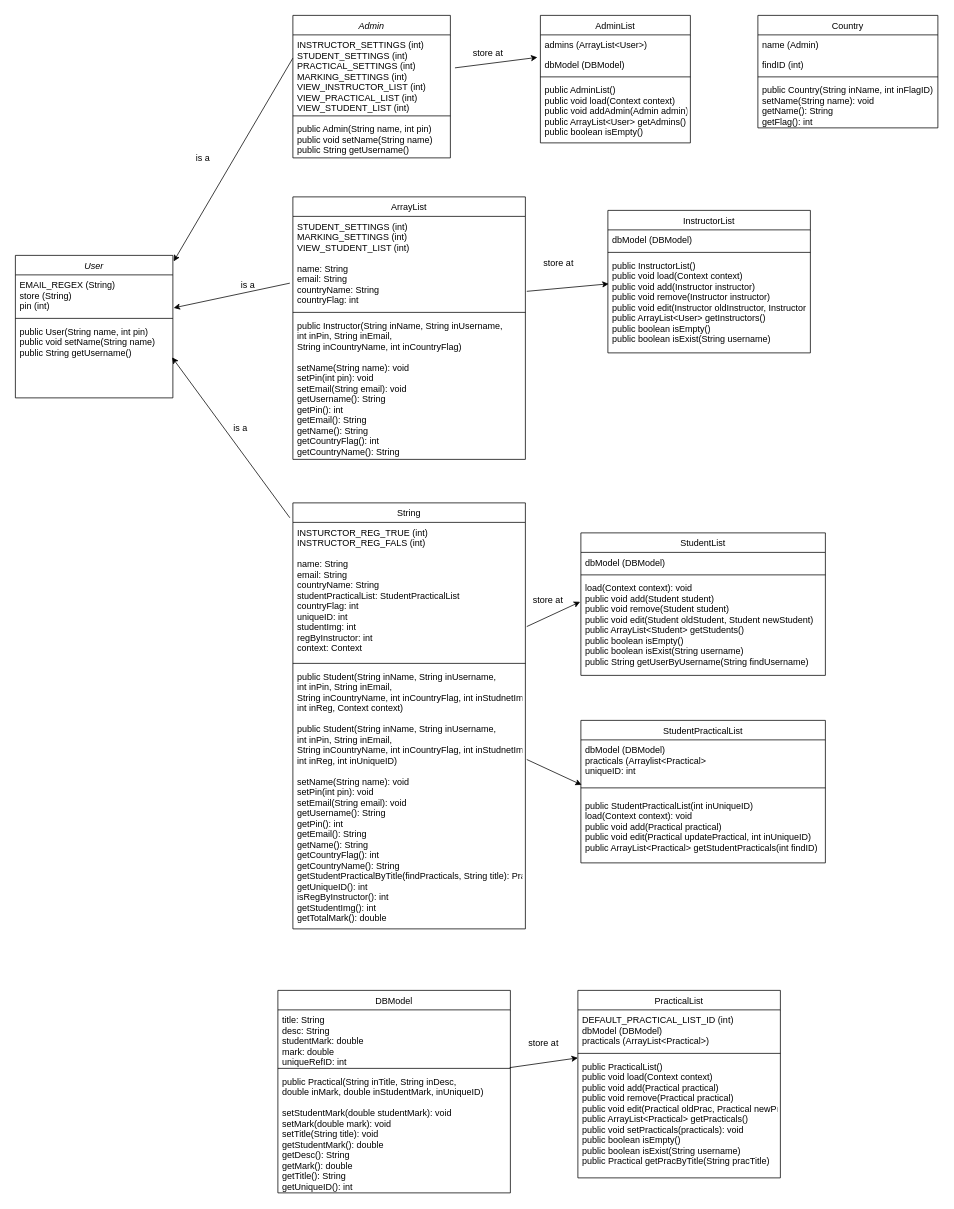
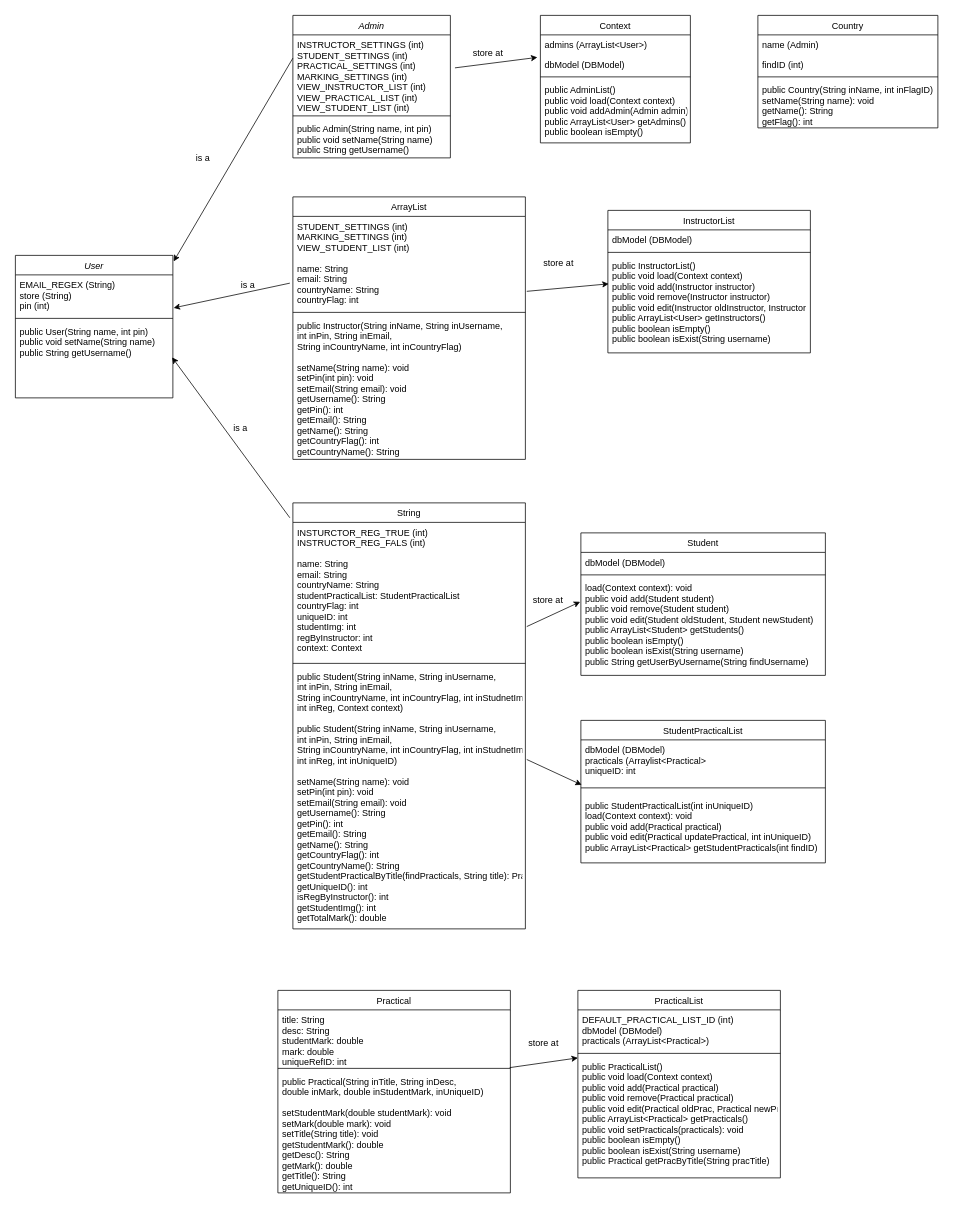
- <mxCell id="15" value="AdminList" style="swimlane;fontStyle=0;align=center;verticalAlign=top;childLayout=stackLayout;horizontal=1;startSize=26;horizontalStack=0;resizeParent=1;resizeLast=0;collapsible=1;marginBottom=0;rounded=0;shadow=0;strokeWidth=1;" parent="1" vertex="1"><mxGeometry x="720" y="20" width="200" height="170" as="geometry"><mxRectangle x="550" y="140" width="160" height="26" as="alternateBounds" /></mxGeometry></mxCell>
+ <mxCell id="15" value="Context" style="swimlane;fontStyle=0;align=center;verticalAlign=top;childLayout=stackLayout;horizontal=1;startSize=26;horizontalStack=0;resizeParent=1;resizeLast=0;collapsible=1;marginBottom=0;rounded=0;shadow=0;strokeWidth=1;" parent="1" vertex="1"><mxGeometry x="720" y="20" width="200" height="170" as="geometry"><mxRectangle x="550" y="140" width="160" height="26" as="alternateBounds" /></mxGeometry></mxCell>
- <mxCell id="42" value="StudentList" style="swimlane;fontStyle=0;align=center;verticalAlign=top;childLayout=stackLayout;horizontal=1;startSize=26;horizontalStack=0;resizeParent=1;resizeLast=0;collapsible=1;marginBottom=0;rounded=0;shadow=0;strokeWidth=1;" vertex="1" parent="1"><mxGeometry x="774" y="710" width="326" height="190" as="geometry"><mxRectangle x="550" y="140" width="160" height="26" as="alternateBounds" /></mxGeometry></mxCell>
+ <mxCell id="42" value="Student" style="swimlane;fontStyle=0;align=center;verticalAlign=top;childLayout=stackLayout;horizontal=1;startSize=26;horizontalStack=0;resizeParent=1;resizeLast=0;collapsible=1;marginBottom=0;rounded=0;shadow=0;strokeWidth=1;" vertex="1" parent="1"><mxGeometry x="774" y="710" width="326" height="190" as="geometry"><mxRectangle x="550" y="140" width="160" height="26" as="alternateBounds" /></mxGeometry></mxCell>
- <mxCell id="28" value="DBModel" style="swimlane;fontStyle=0;align=center;verticalAlign=top;childLayout=stackLayout;horizontal=1;startSize=26;horizontalStack=0;resizeParent=1;resizeLast=0;collapsible=1;marginBottom=0;rounded=0;shadow=0;strokeWidth=1;" vertex="1" parent="1"><mxGeometry x="370" y="1320" width="310" height="270" as="geometry"><mxRectangle x="340" y="380" width="170" height="26" as="alternateBounds" /></mxGeometry></mxCell>
+ <mxCell id="28" value="Practical" style="swimlane;fontStyle=0;align=center;verticalAlign=top;childLayout=stackLayout;horizontal=1;startSize=26;horizontalStack=0;resizeParent=1;resizeLast=0;collapsible=1;marginBottom=0;rounded=0;shadow=0;strokeWidth=1;" vertex="1" parent="1"><mxGeometry x="370" y="1320" width="310" height="270" as="geometry"><mxRectangle x="340" y="380" width="170" height="26" as="alternateBounds" /></mxGeometry></mxCell>
